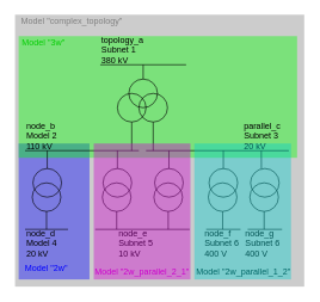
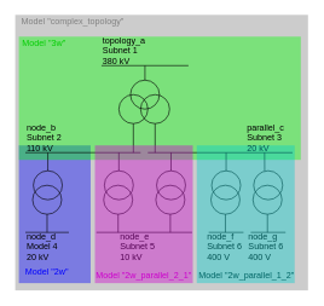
- <mxCell id="16" value="node_b&lt;br&gt;Model 2&lt;br&gt;110 kV" style="text;html=1;strokeColor=none;fillColor=none;align=left;verticalAlign=middle;whiteSpace=wrap;rounded=0;" parent="1" vertex="1"><mxGeometry x="34" y="170" width="60" height="40" as="geometry" /></mxCell>
+ <mxCell id="16" value="node_b&lt;br&gt;Subnet 2&lt;br&gt;110 kV" style="text;html=1;strokeColor=none;fillColor=none;align=left;verticalAlign=middle;whiteSpace=wrap;rounded=0;" parent="1" vertex="1"><mxGeometry x="34" y="170" width="60" height="40" as="geometry" /></mxCell>
